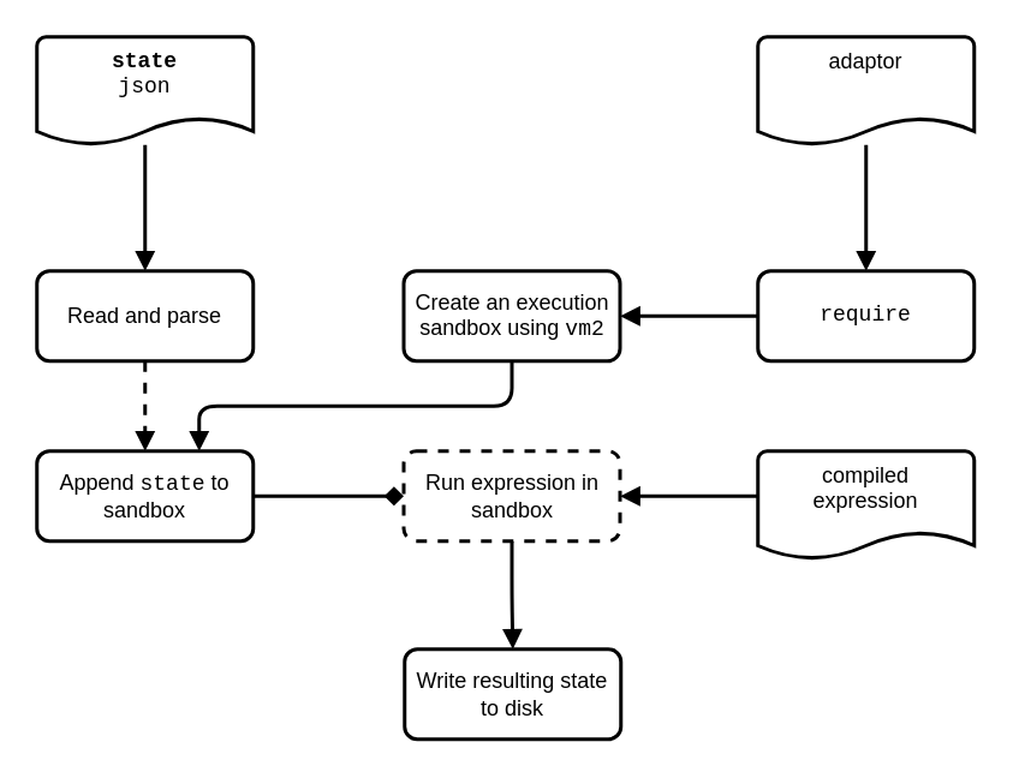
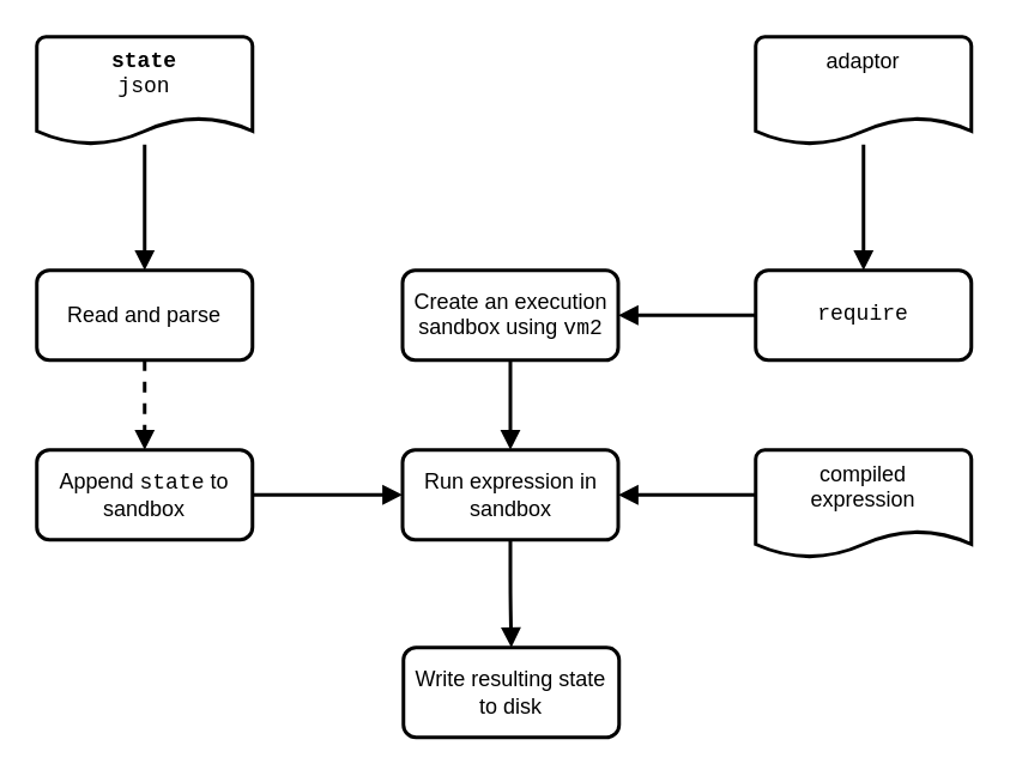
- <mxCell id="15" style="edgeStyle=elbowEdgeStyle;rounded=1;orthogonalLoop=1;jettySize=auto;html=1;entryX=0.75;entryY=0;entryDx=0;entryDy=0;fontFamily=Courier New;endArrow=block;endFill=1;strokeWidth=2;elbow=vertical;" edge="1" parent="1" source="16" target="11"><mxGeometry relative="1" as="geometry" /></mxCell>
+ <mxCell id="15" style="edgeStyle=elbowEdgeStyle;rounded=1;orthogonalLoop=1;jettySize=auto;html=1;fontFamily=Courier New;endArrow=block;endFill=1;strokeWidth=2;elbow=vertical;" edge="1" parent="1" source="16" target="13"><mxGeometry relative="1" as="geometry" /></mxCell>
- <mxCell id="10" style="edgeStyle=orthogonalEdgeStyle;rounded=1;orthogonalLoop=1;jettySize=auto;html=1;exitX=1;exitY=0.5;exitDx=0;exitDy=0;entryX=0;entryY=0.5;entryDx=0;entryDy=0;fontFamily=Courier New;endArrow=diamond;endFill=1;strokeWidth=2;" edge="1" parent="1" source="11" target="13"><mxGeometry relative="1" as="geometry" /></mxCell>
+ <mxCell id="10" style="edgeStyle=orthogonalEdgeStyle;rounded=1;orthogonalLoop=1;jettySize=auto;html=1;exitX=1;exitY=0.5;exitDx=0;exitDy=0;entryX=0;entryY=0.5;entryDx=0;entryDy=0;fontFamily=Courier New;endArrow=block;endFill=1;strokeWidth=2;" edge="1" parent="1" source="11" target="13"><mxGeometry relative="1" as="geometry" /></mxCell>
- <mxCell id="13" value="Run expression in sandbox" style="rounded=1;whiteSpace=wrap;html=1;absoluteArcSize=1;arcSize=14;strokeWidth=2;spacing=6;dashed=1;" vertex="1" parent="1"><mxGeometry x="223.5" y="250" width="120" height="50" as="geometry" /></mxCell>
+ <mxCell id="13" value="Run expression in sandbox" style="rounded=1;whiteSpace=wrap;html=1;absoluteArcSize=1;arcSize=14;strokeWidth=2;spacing=6;" vertex="1" parent="1"><mxGeometry x="223.5" y="250" width="120" height="50" as="geometry" /></mxCell>
